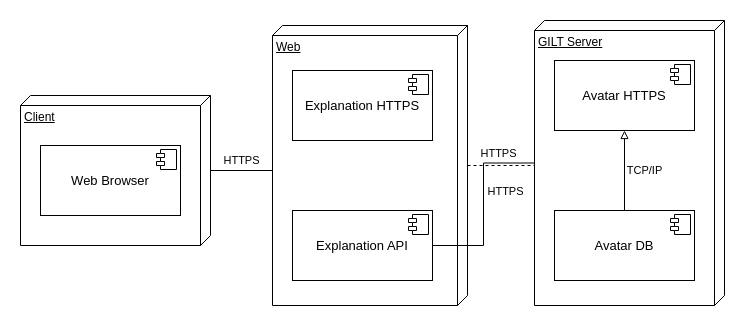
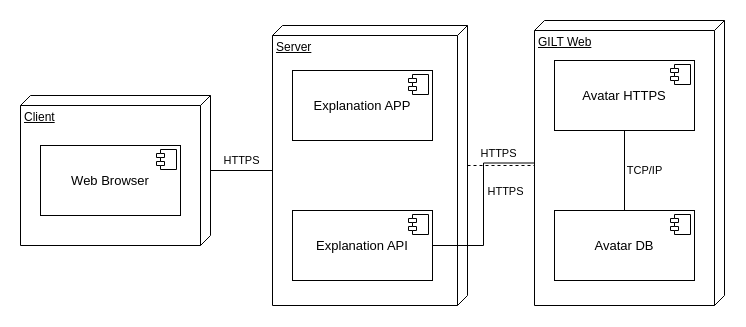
- <mxCell id="6" value="&lt;div&gt;GILT Server&lt;/div&gt;" style="verticalAlign=top;align=left;spacingTop=8;spacingLeft=2;spacingRight=12;shape=cube;size=10;direction=south;fontStyle=4;html=1;strokeColor=#000000;" parent="1" vertex="1"><mxGeometry x="534" y="20" width="190" height="285" as="geometry" /></mxCell>
+ <mxCell id="6" value="&lt;div&gt;GILT Web&lt;/div&gt;" style="verticalAlign=top;align=left;spacingTop=8;spacingLeft=2;spacingRight=12;shape=cube;size=10;direction=south;fontStyle=4;html=1;strokeColor=#000000;" parent="1" vertex="1"><mxGeometry x="534" y="20" width="190" height="285" as="geometry" /></mxCell>
- <mxCell id="2" value="Web" style="verticalAlign=top;align=left;spacingTop=8;spacingLeft=2;spacingRight=12;shape=cube;size=10;direction=south;fontStyle=4;html=1;strokeColor=#000000;" parent="1" vertex="1"><mxGeometry x="272" y="25" width="195" height="280" as="geometry" /></mxCell>
+ <mxCell id="2" value="Server" style="verticalAlign=top;align=left;spacingTop=8;spacingLeft=2;spacingRight=12;shape=cube;size=10;direction=south;fontStyle=4;html=1;strokeColor=#000000;" parent="1" vertex="1"><mxGeometry x="272" y="25" width="195" height="280" as="geometry" /></mxCell>
- <mxCell id="7" value="&lt;p style=&quot;margin: 0px ; margin-top: 6px ; text-align: center&quot;&gt;&lt;font style=&quot;font-size: 13px&quot;&gt;&lt;br&gt;&lt;/font&gt;&lt;/p&gt;&lt;p style=&quot;margin: 0px ; margin-top: 6px ; text-align: center&quot;&gt;&lt;font style=&quot;font-size: 13px&quot;&gt;Explanation HTTPS&lt;/font&gt;&lt;/p&gt;" style="align=left;overflow=fill;html=1;" parent="1" vertex="1"><mxGeometry x="292" y="70" width="140" height="70" as="geometry" /></mxCell>
+ <mxCell id="7" value="&lt;p style=&quot;margin: 0px ; margin-top: 6px ; text-align: center&quot;&gt;&lt;font style=&quot;font-size: 13px&quot;&gt;&lt;br&gt;&lt;/font&gt;&lt;/p&gt;&lt;p style=&quot;margin: 0px ; margin-top: 6px ; text-align: center&quot;&gt;&lt;font style=&quot;font-size: 13px&quot;&gt;Explanation APP&lt;/font&gt;&lt;/p&gt;" style="align=left;overflow=fill;html=1;" parent="1" vertex="1"><mxGeometry x="292" y="70" width="140" height="70" as="geometry" /></mxCell>
- <mxCell id="14" value="TCP/IP" style="edgeStyle=orthogonalEdgeStyle;rounded=0;orthogonalLoop=1;jettySize=auto;html=1;endArrow=block;endFill=0;" parent="1" source="15" target="12" edge="1"><mxGeometry y="-20" relative="1" as="geometry"><mxPoint as="offset" /></mxGeometry></mxCell>
+ <mxCell id="14" value="TCP/IP" style="edgeStyle=orthogonalEdgeStyle;rounded=0;orthogonalLoop=1;jettySize=auto;html=1;endArrow=none;endFill=0;" parent="1" source="15" target="12" edge="1"><mxGeometry y="-20" relative="1" as="geometry"><mxPoint as="offset" /></mxGeometry></mxCell>
